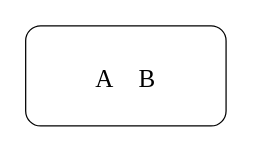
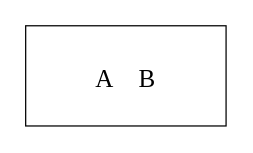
- <mxCell id="2" value="A    B" style="sketch=0;hachureGap=4;fontFamily=Architects Daughter;fontSource=https%3A%2F%2Ffonts.googleapis.com%2Fcss%3Ffamily%3DArchitects%2BDaughter;fontSize=20;rounded=1;" vertex="1" parent="1"><mxGeometry x="20" y="20" width="160" height="80" as="geometry" /></mxCell>
+ <mxCell id="2" value="A    B" style="rounded=0;sketch=0;hachureGap=4;fontFamily=Architects Daughter;fontSource=https%3A%2F%2Ffonts.googleapis.com%2Fcss%3Ffamily%3DArchitects%2BDaughter;fontSize=20;" vertex="1" parent="1"><mxGeometry x="20" y="20" width="160" height="80" as="geometry" /></mxCell>
